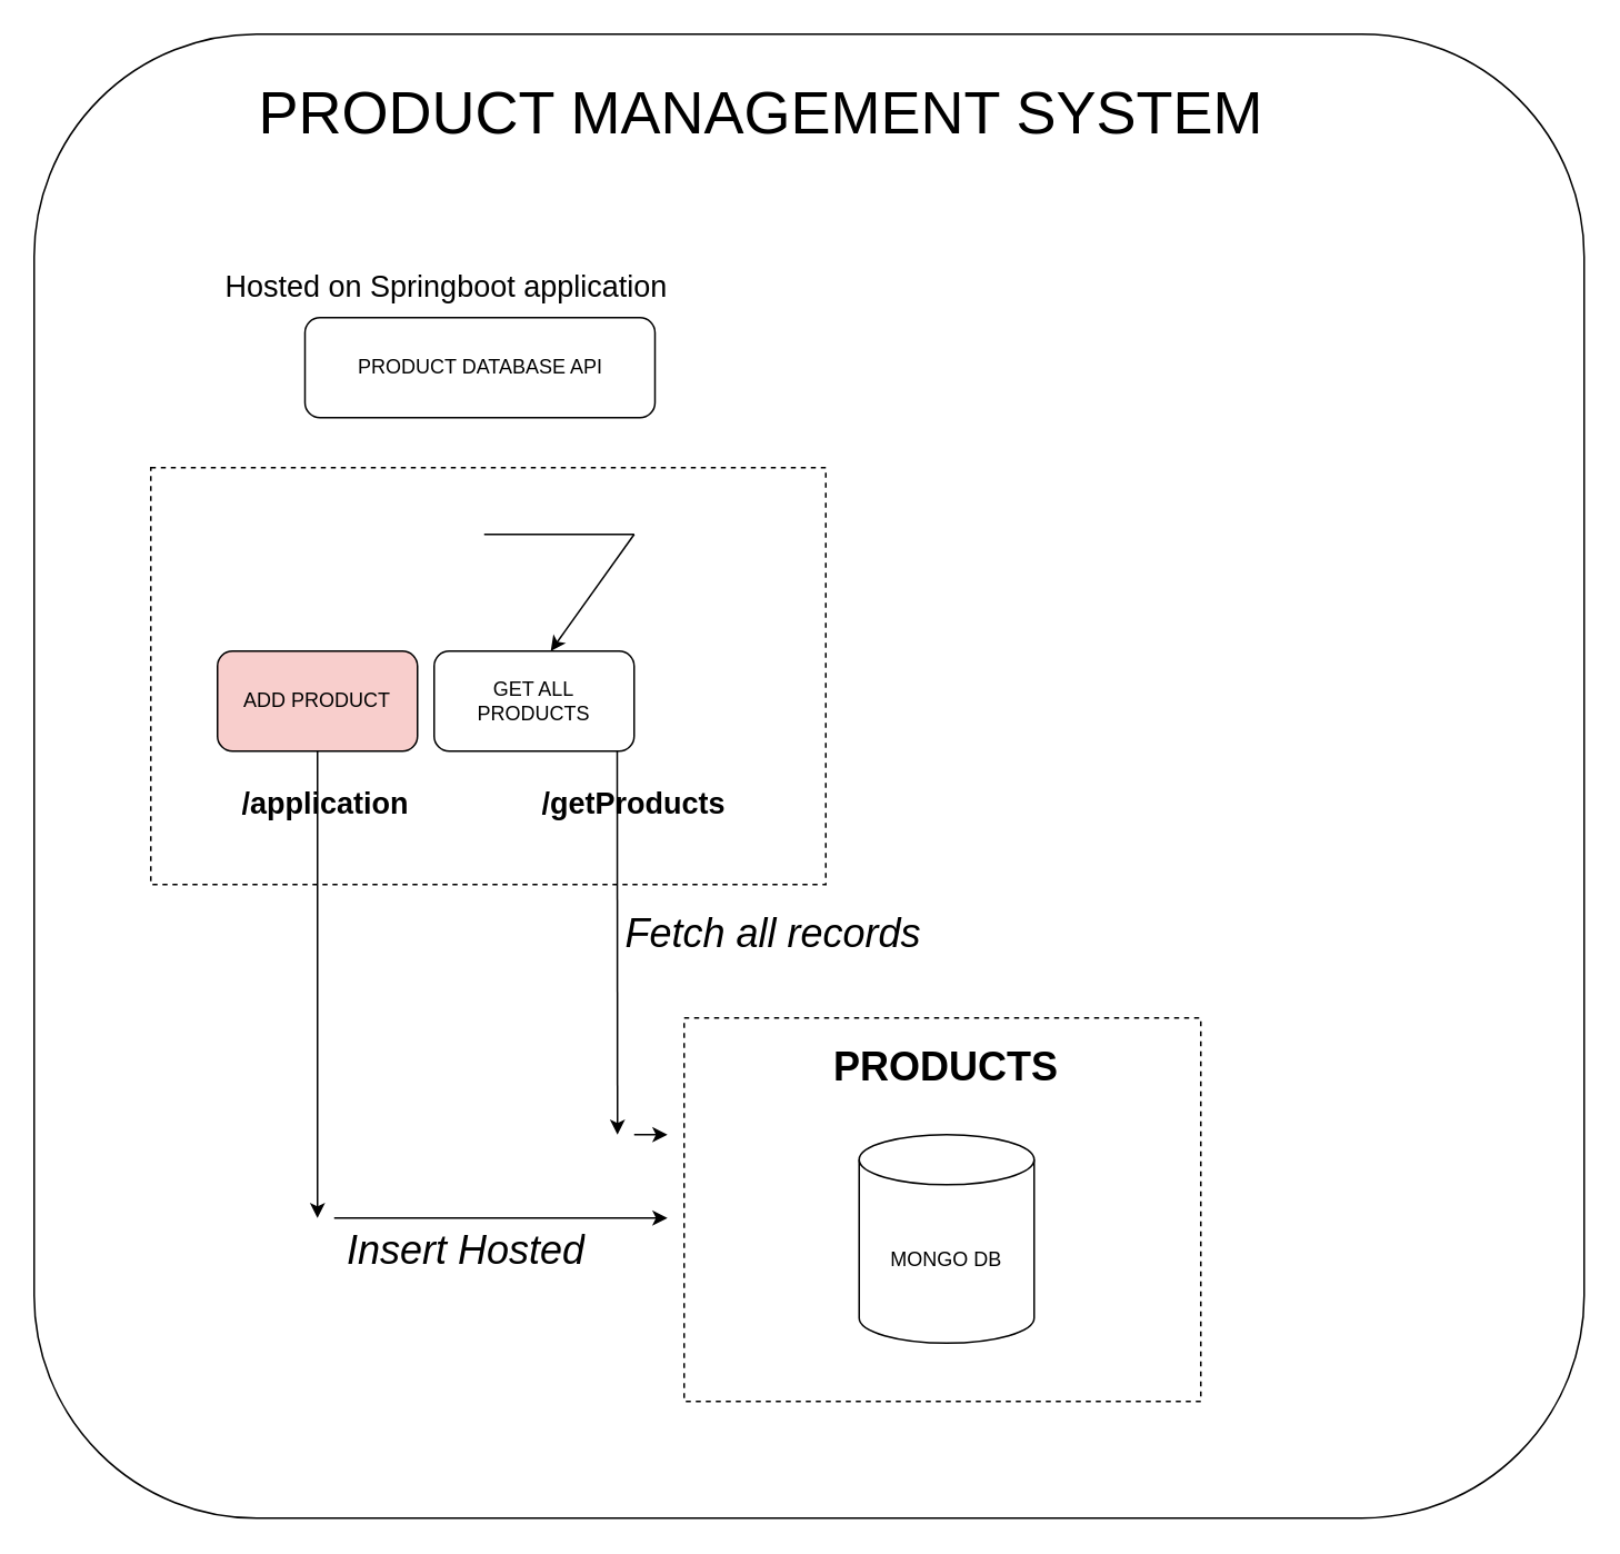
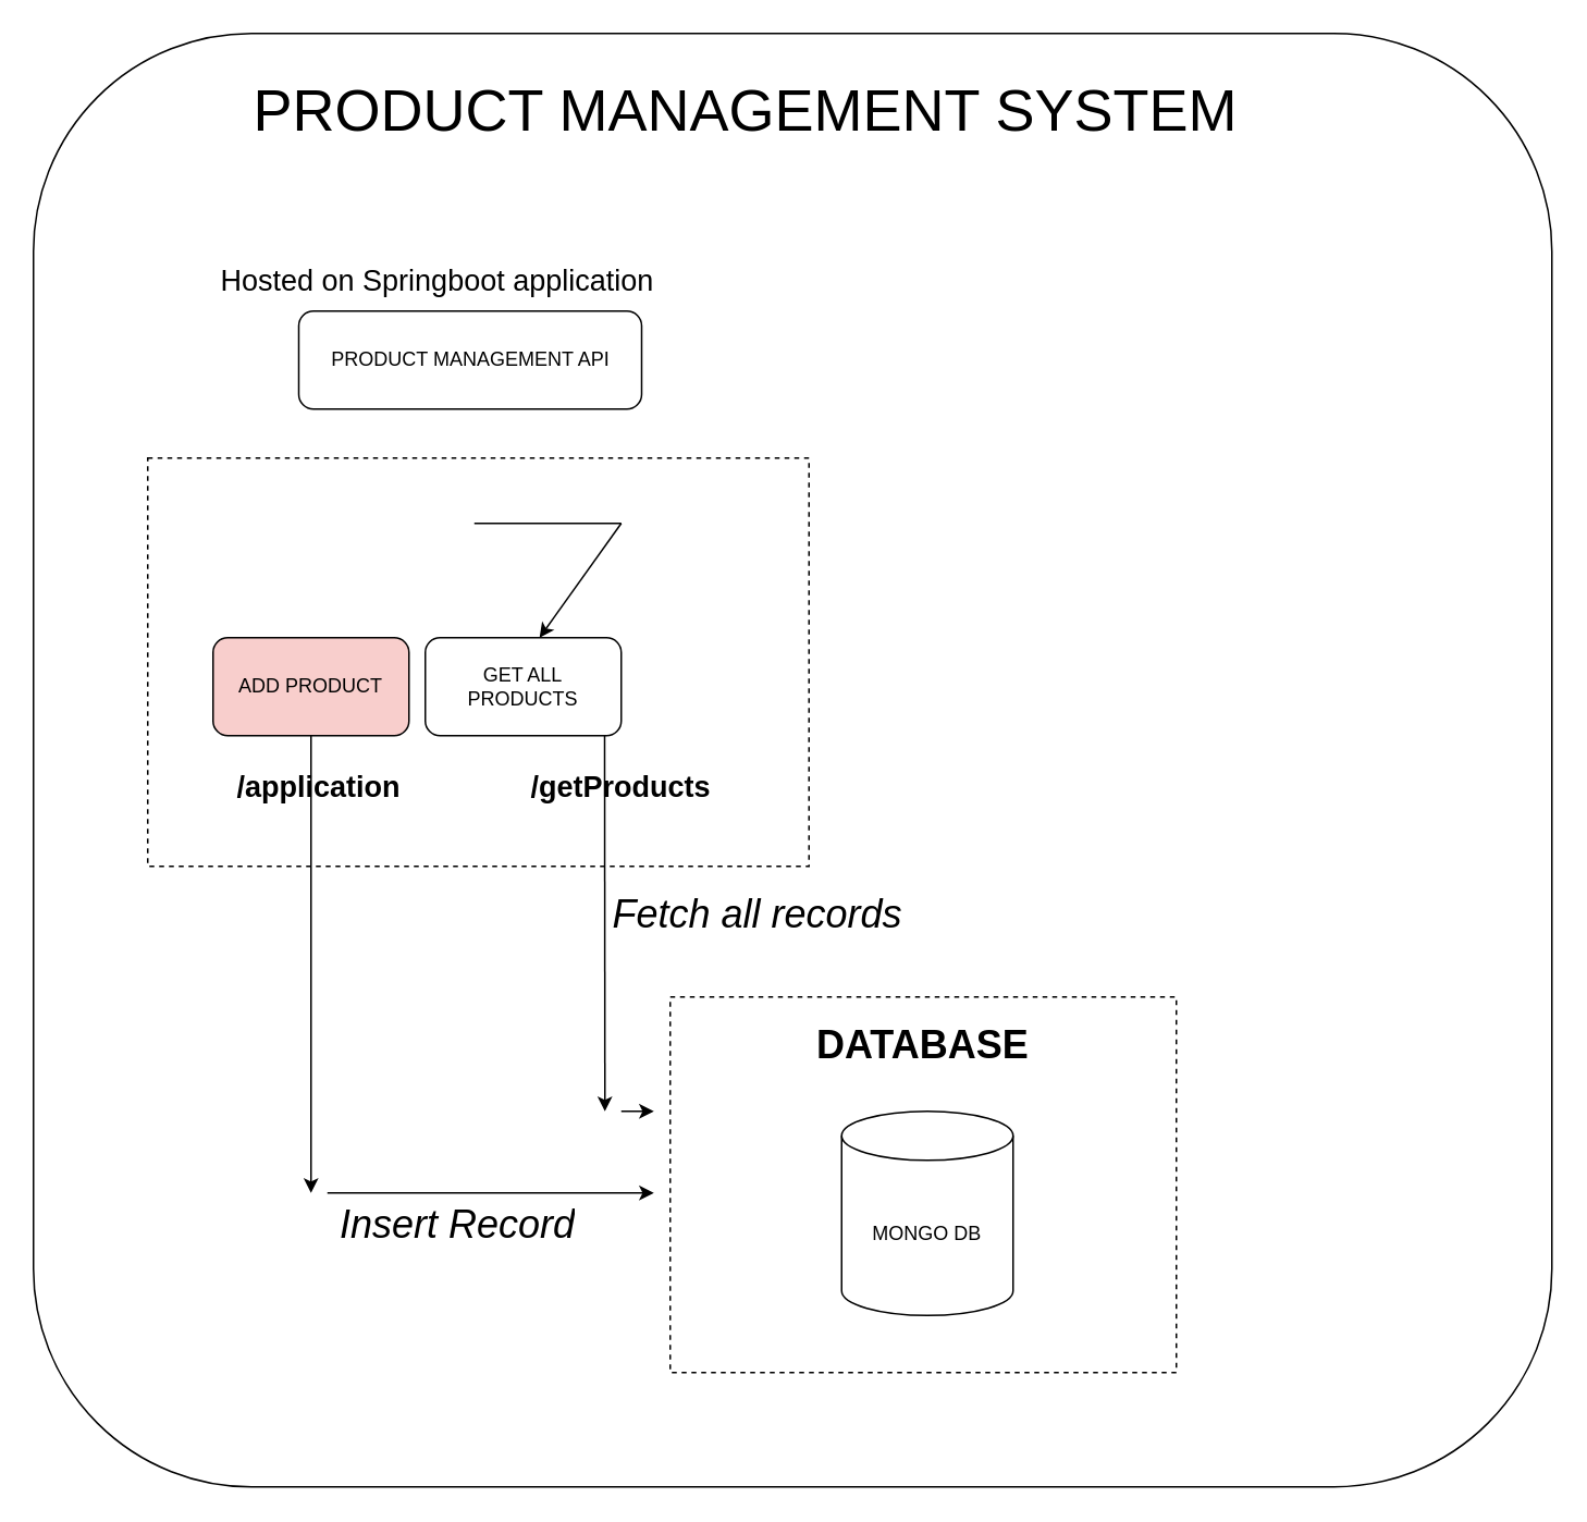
- <mxCell id="4" value="PRODUCT DATABASE API" style="rounded=1;whiteSpace=wrap;html=1;" vertex="1" parent="1"><mxGeometry x="182.5" y="190" width="210" height="60" as="geometry" /></mxCell>
+ <mxCell id="4" value="PRODUCT MANAGEMENT API" style="rounded=1;whiteSpace=wrap;html=1;" vertex="1" parent="1"><mxGeometry x="182.5" y="190" width="210" height="60" as="geometry" /></mxCell>
- <mxCell id="13" value="&lt;h1&gt;PRODUCTS&lt;/h1&gt;" style="text;html=1;strokeColor=none;fillColor=none;spacing=5;spacingTop=-20;whiteSpace=wrap;overflow=hidden;rounded=0;" vertex="1" parent="1"><mxGeometry x="495" y="620" width="195" height="120" as="geometry" /></mxCell>
+ <mxCell id="13" value="&lt;h1&gt;DATABASE&lt;/h1&gt;" style="text;html=1;strokeColor=none;fillColor=none;spacing=5;spacingTop=-20;whiteSpace=wrap;overflow=hidden;rounded=0;" vertex="1" parent="1"><mxGeometry x="495" y="620" width="195" height="120" as="geometry" /></mxCell>
- <mxCell id="18" value="&lt;h1&gt;&lt;span style=&quot;font-weight: normal;&quot;&gt;&lt;i&gt;Insert Hosted&lt;/i&gt;&lt;/span&gt;&lt;/h1&gt;" style="text;html=1;strokeColor=none;fillColor=none;spacing=5;spacingTop=-20;whiteSpace=wrap;overflow=hidden;rounded=0;" vertex="1" parent="1"><mxGeometry x="202.5" y="730" width="190" height="120" as="geometry" /></mxCell>
+ <mxCell id="18" value="&lt;h1&gt;&lt;span style=&quot;font-weight: normal;&quot;&gt;&lt;i&gt;Insert Record&lt;/i&gt;&lt;/span&gt;&lt;/h1&gt;" style="text;html=1;strokeColor=none;fillColor=none;spacing=5;spacingTop=-20;whiteSpace=wrap;overflow=hidden;rounded=0;" vertex="1" parent="1"><mxGeometry x="202.5" y="730" width="190" height="120" as="geometry" /></mxCell>
